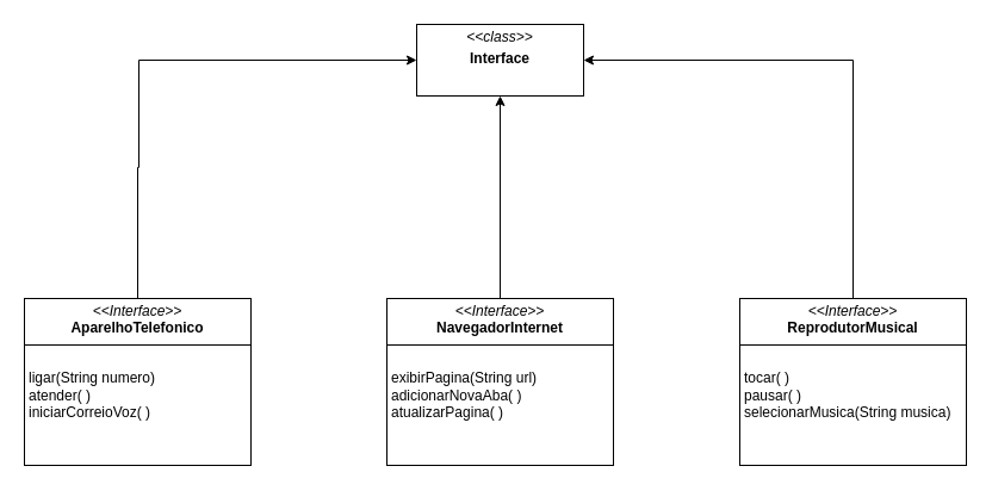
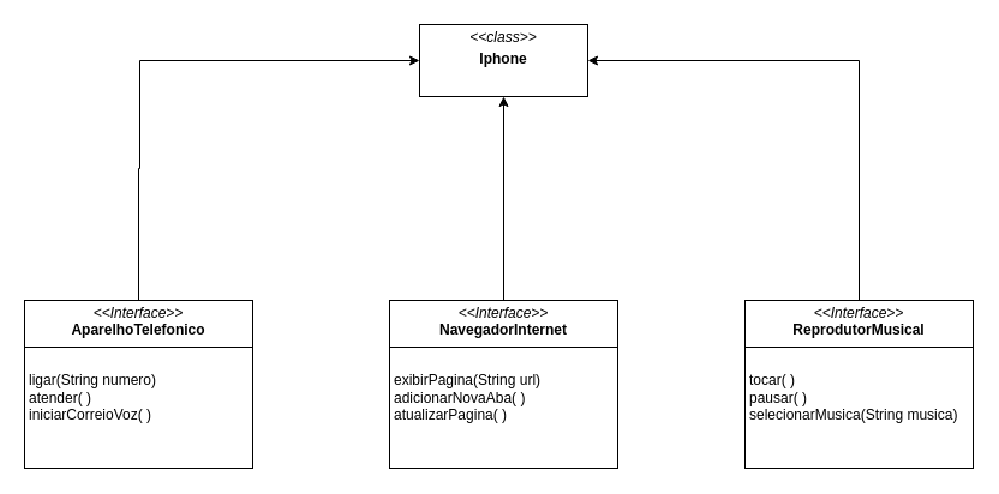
- <mxCell id="2" value="&lt;p style=&quot;margin:0px;margin-top:4px;text-align:center;&quot;&gt;&lt;i&gt;&amp;lt;&amp;lt;class&amp;gt;&amp;gt;&lt;/i&gt;&lt;br&gt;&lt;/p&gt;&lt;p style=&quot;margin:0px;margin-top:4px;text-align:center;&quot;&gt;&lt;b&gt;Interface&lt;/b&gt;&lt;br&gt;&lt;/p&gt;" style="verticalAlign=top;align=left;overflow=fill;html=1;whiteSpace=wrap;" vertex="1" parent="1"><mxGeometry x="349" y="20" width="140" height="60" as="geometry" /></mxCell>
+ <mxCell id="2" value="&lt;p style=&quot;margin:0px;margin-top:4px;text-align:center;&quot;&gt;&lt;i&gt;&amp;lt;&amp;lt;class&amp;gt;&amp;gt;&lt;/i&gt;&lt;br&gt;&lt;/p&gt;&lt;p style=&quot;margin:0px;margin-top:4px;text-align:center;&quot;&gt;&lt;b&gt;Iphone&lt;/b&gt;&lt;br&gt;&lt;/p&gt;" style="verticalAlign=top;align=left;overflow=fill;html=1;whiteSpace=wrap;" vertex="1" parent="1"><mxGeometry x="349" y="20" width="140" height="60" as="geometry" /></mxCell>
